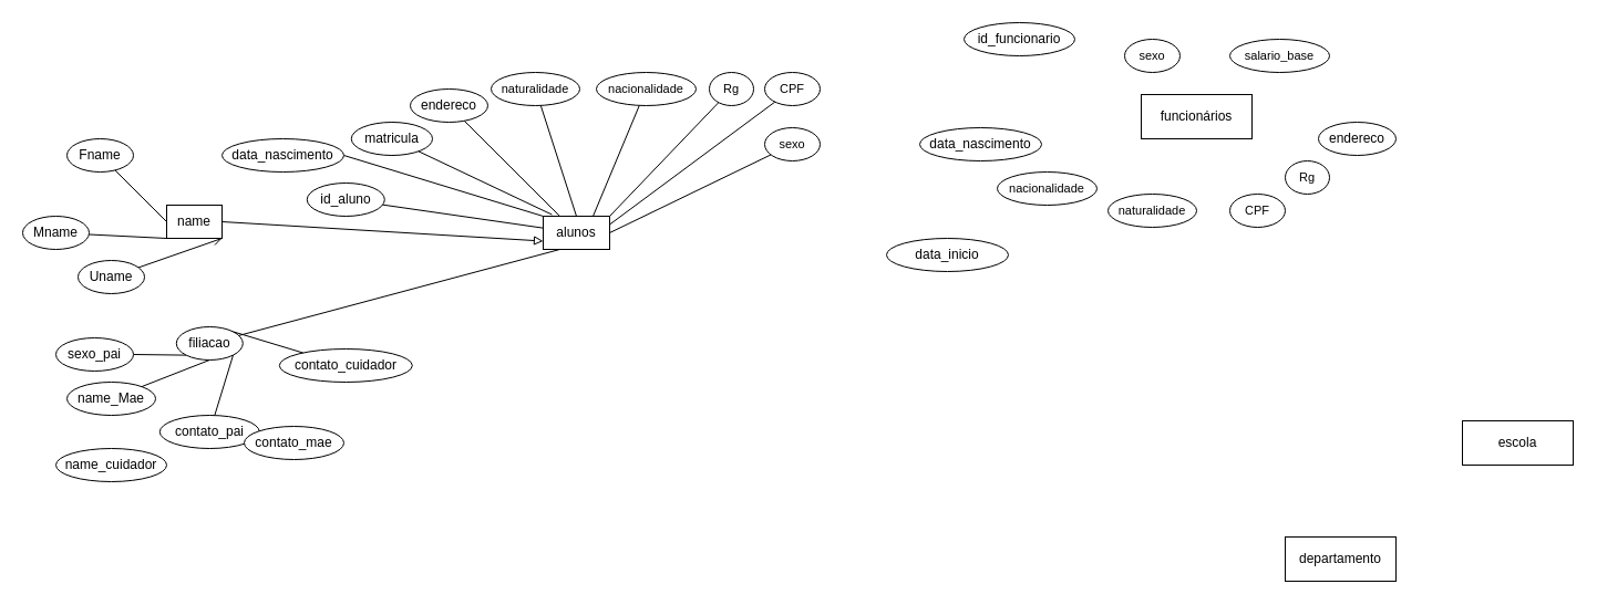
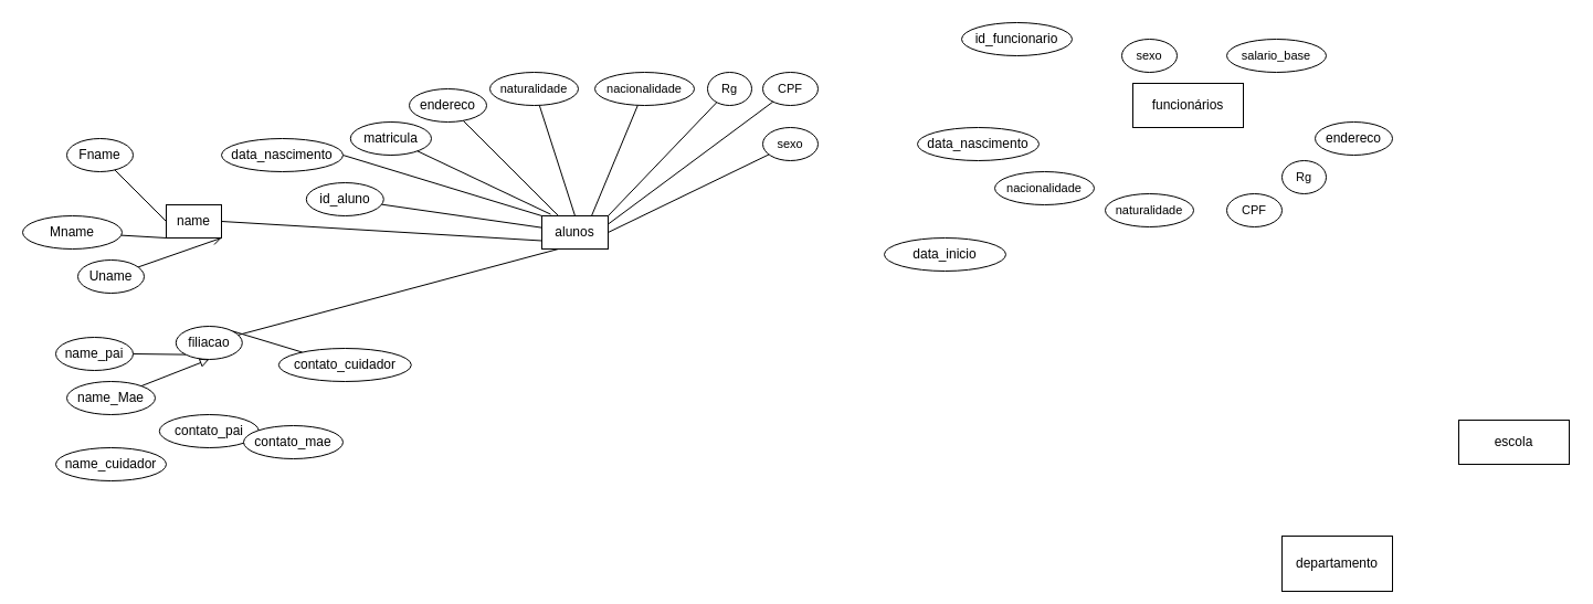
- <mxCell id="40" value="funcionários" style="whiteSpace=wrap;html=1;align=center;labelBackgroundColor=none;" vertex="1" parent="1"><mxGeometry x="1030" y="85" width="100" height="40" as="geometry" /></mxCell>
+ <mxCell id="40" value="funcionários" style="whiteSpace=wrap;html=1;align=center;labelBackgroundColor=none;" vertex="1" parent="1"><mxGeometry x="1025" y="75" width="100" height="40" as="geometry" /></mxCell>
- <mxCell id="8" value="Mname" style="ellipse;whiteSpace=wrap;html=1;align=center;labelBackgroundColor=none;" vertex="1" parent="1"><mxGeometry x="20" y="195" width="60" height="30" as="geometry" /></mxCell>
+ <mxCell id="8" value="Mname" style="ellipse;whiteSpace=wrap;html=1;align=center;labelBackgroundColor=none;" vertex="1" parent="1"><mxGeometry x="20" y="195" width="90" height="30" as="geometry" /></mxCell>
- <mxCell id="9" value="" style="rounded=0;orthogonalLoop=1;jettySize=auto;html=1;entryX=0;entryY=0.75;entryDx=0;entryDy=0;exitX=1;exitY=0.5;exitDx=0;exitDy=0;endArrow=block;endFill=0;labelBackgroundColor=none;fontColor=default;" edge="1" parent="1" source="10" target="2"><mxGeometry relative="1" as="geometry" /></mxCell>
+ <mxCell id="9" value="" style="rounded=0;orthogonalLoop=1;jettySize=auto;html=1;entryX=0;entryY=0.75;entryDx=0;entryDy=0;exitX=1;exitY=0.5;exitDx=0;exitDy=0;endArrow=none;endFill=0;labelBackgroundColor=none;fontColor=default;" edge="1" parent="1" source="10" target="2"><mxGeometry relative="1" as="geometry" /></mxCell>
- <mxCell id="12" value="sexo_pai" style="ellipse;whiteSpace=wrap;html=1;align=center;labelBackgroundColor=none;" vertex="1" parent="1"><mxGeometry x="50" y="305" width="70" height="30" as="geometry" /></mxCell>
+ <mxCell id="12" value="name_pai" style="ellipse;whiteSpace=wrap;html=1;align=center;labelBackgroundColor=none;" vertex="1" parent="1"><mxGeometry x="50" y="305" width="70" height="30" as="geometry" /></mxCell>
- <mxCell id="14" value="" style="rounded=0;orthogonalLoop=1;jettySize=auto;html=1;entryX=0.5;entryY=1;entryDx=0;entryDy=0;endArrow=none;endFill=0;labelBackgroundColor=none;fontColor=default;" edge="1" parent="1" source="15" target="17"><mxGeometry relative="1" as="geometry" /></mxCell>
+ <mxCell id="14" value="" style="rounded=0;orthogonalLoop=1;jettySize=auto;html=1;entryX=0.5;entryY=1;entryDx=0;entryDy=0;endArrow=block;endFill=0;labelBackgroundColor=none;fontColor=default;" edge="1" parent="1" source="15" target="17"><mxGeometry relative="1" as="geometry" /></mxCell>
- <mxCell id="22" value="" style="rounded=0;orthogonalLoop=1;jettySize=auto;html=1;entryX=1;entryY=1;entryDx=0;entryDy=0;endArrow=none;endFill=0;labelBackgroundColor=none;fontColor=default;" edge="1" parent="1" source="23" target="17"><mxGeometry relative="1" as="geometry" /></mxCell>
- <mxCell id="53" value="departamento" style="whiteSpace=wrap;html=1;align=center;labelBackgroundColor=none;" vertex="1" parent="1"><mxGeometry x="1160" y="485" width="100" height="40" as="geometry" /></mxCell>
+ <mxCell id="53" value="departamento" style="whiteSpace=wrap;html=1;align=center;labelBackgroundColor=none;" vertex="1" parent="1"><mxGeometry x="1160" y="485" width="100" height="50" as="geometry" /></mxCell>
